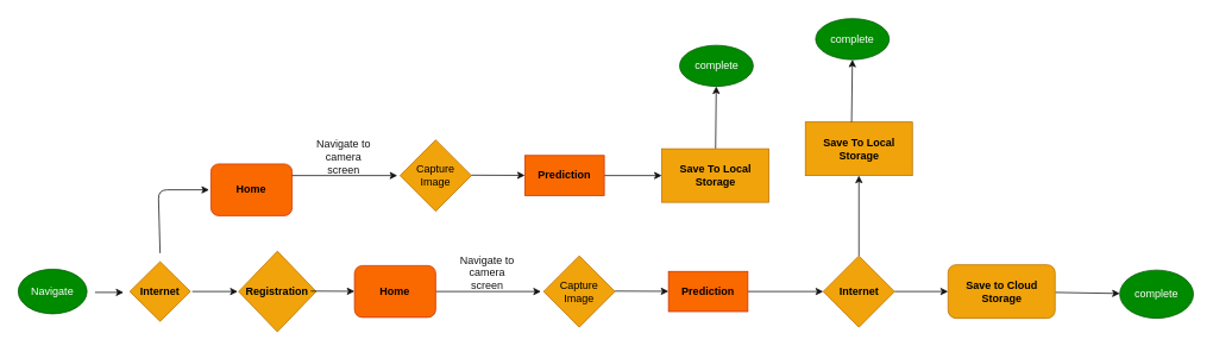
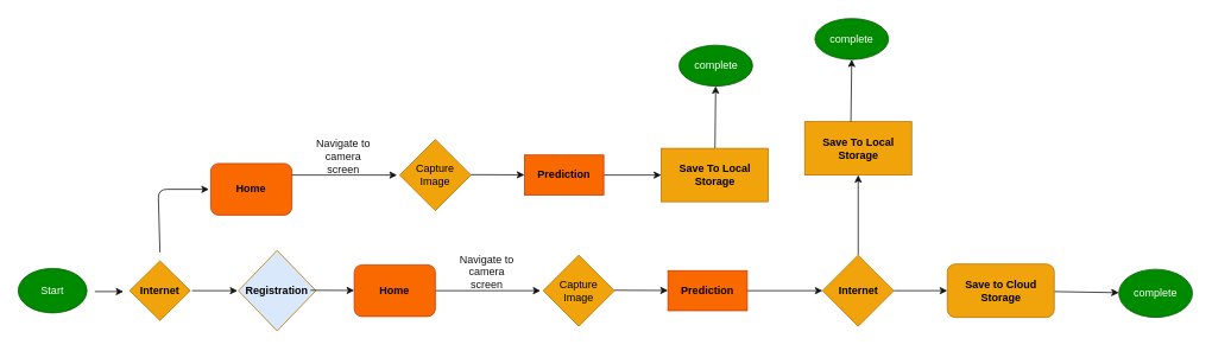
- <mxCell id="2" value="Navigate" style="ellipse;whiteSpace=wrap;html=1;fillColor=#008a00;fontColor=#ffffff;strokeColor=#005700;" vertex="1" parent="1"><mxGeometry x="20" y="301" width="77" height="50" as="geometry" /></mxCell>
+ <mxCell id="2" value="Start" style="ellipse;whiteSpace=wrap;html=1;fillColor=#008a00;fontColor=#ffffff;strokeColor=#005700;" vertex="1" parent="1"><mxGeometry x="20" y="301" width="77" height="50" as="geometry" /></mxCell>
- <mxCell id="7" value="&lt;b&gt;Registration&lt;/b&gt;" style="rhombus;whiteSpace=wrap;html=1;fillColor=#f0a30a;fontColor=#000000;strokeColor=#BD7000;" vertex="1" parent="1"><mxGeometry x="267" y="280.75" width="87" height="90.5" as="geometry" /></mxCell>
+ <mxCell id="7" value="&lt;b&gt;Registration&lt;/b&gt;" style="rhombus;whiteSpace=wrap;html=1;fillColor=#dae8fc;fontColor=#000000;strokeColor=#BD7000;" vertex="1" parent="1"><mxGeometry x="267" y="280.75" width="87" height="90.5" as="geometry" /></mxCell>
